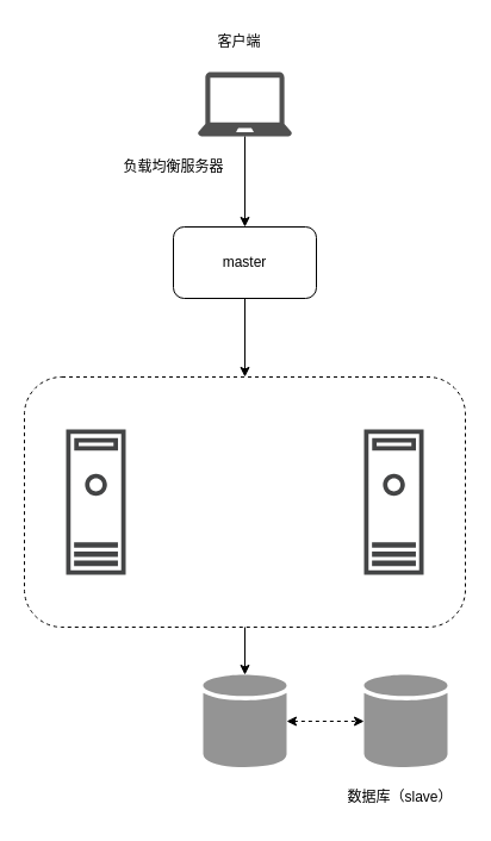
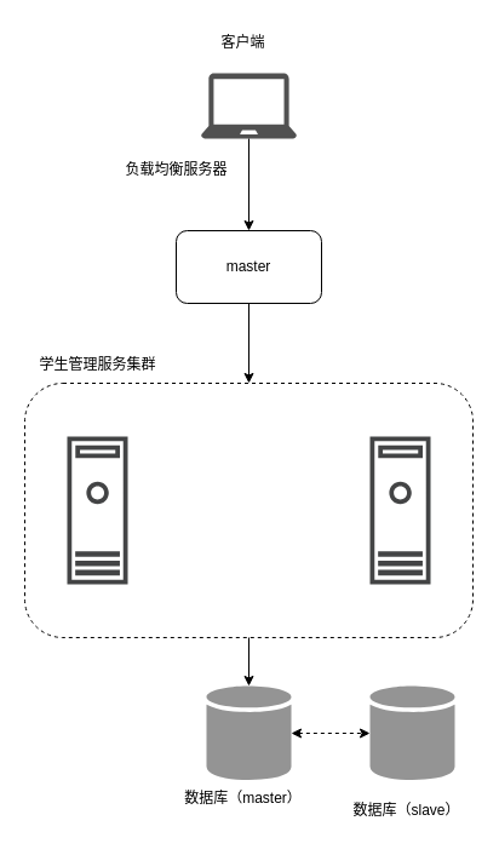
+ <mxCell id="6" value="学生管理服务集群" style="text;html=1;align=center;verticalAlign=middle;resizable=0;points=[];autosize=1;strokeColor=none;fillColor=none;" vertex="1" parent="1"><mxGeometry x="20" y="285.98" width="120" height="30" as="geometry" /></mxCell>
+ <mxCell id="14" value="数据库（master）" style="text;html=1;align=center;verticalAlign=middle;resizable=0;points=[];autosize=1;strokeColor=none;fillColor=none;" vertex="1" parent="1"><mxGeometry x="140" y="644" width="120" height="30" as="geometry" /></mxCell>
